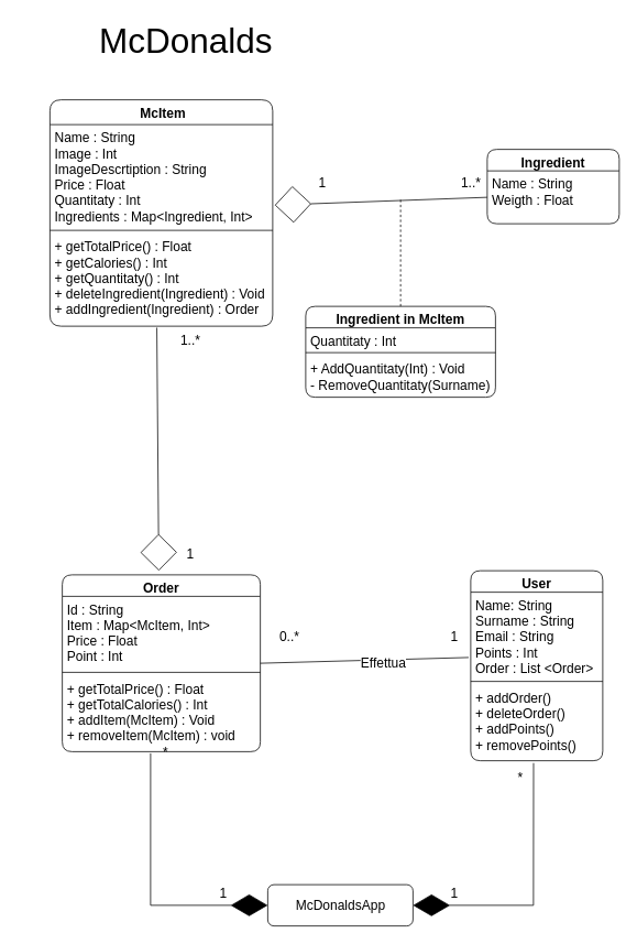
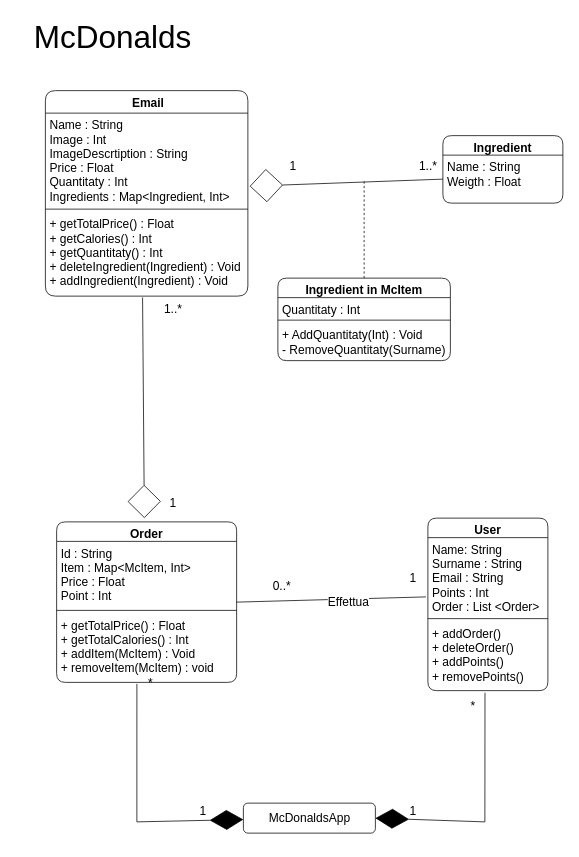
- <mxCell id="2" value="McDonalds" style="text;html=1;strokeColor=none;fillColor=none;align=center;verticalAlign=middle;whiteSpace=wrap;rounded=0;fontSize=42;" parent="1" vertex="1"><mxGeometry x="95" y="20" width="260" height="60" as="geometry" /></mxCell>
+ <mxCell id="2" value="McDonalds" style="text;html=1;strokeColor=none;fillColor=none;align=center;verticalAlign=middle;whiteSpace=wrap;rounded=0;fontSize=42;" parent="1" vertex="1"><mxGeometry y="20" width="260" height="60" as="geometry" x="20" /></mxCell>
- <mxCell id="3" value=" McItem" style="swimlane;fontStyle=1;align=center;verticalAlign=top;childLayout=stackLayout;horizontal=1;startSize=30;horizontalStack=0;resizeParent=1;resizeParentMax=0;resizeLast=0;collapsible=1;marginBottom=0;rounded=1;labelBackgroundColor=none;labelBorderColor=none;fontSize=16;fillColor=#FFFFFF;" parent="1" vertex="1"><mxGeometry x="60" y="120" width="270" height="274" as="geometry" /></mxCell>
+ <mxCell id="3" value=" Email" style="swimlane;fontStyle=1;align=center;verticalAlign=top;childLayout=stackLayout;horizontal=1;startSize=30;horizontalStack=0;resizeParent=1;resizeParentMax=0;resizeLast=0;collapsible=1;marginBottom=0;rounded=1;labelBackgroundColor=none;labelBorderColor=none;fontSize=16;fillColor=#FFFFFF;" parent="1" vertex="1"><mxGeometry x="60" y="120" width="270" height="274" as="geometry" /></mxCell>
- <mxCell id="6" value="+ getTotalPrice() : Float&#10;+ getCalories() : Int&#10;+ getQuantitaty() : Int&#10;+ deleteIngredient(Ingredient) : Void&#10;+ addIngredient(Ingredient) : Order&#10;&#10;" style="text;strokeColor=none;fillColor=none;align=left;verticalAlign=top;spacingLeft=4;spacingRight=4;overflow=hidden;rotatable=0;points=[[0,0.5],[1,0.5]];portConstraint=eastwest;rounded=1;labelBackgroundColor=none;labelBorderColor=none;fontSize=16;" parent="3" vertex="1"><mxGeometry y="162" width="270" height="112" as="geometry" /></mxCell>
+ <mxCell id="6" value="+ getTotalPrice() : Float&#10;+ getCalories() : Int&#10;+ getQuantitaty() : Int&#10;+ deleteIngredient(Ingredient) : Void&#10;+ addIngredient(Ingredient) : Void&#10;&#10;" style="text;strokeColor=none;fillColor=none;align=left;verticalAlign=top;spacingLeft=4;spacingRight=4;overflow=hidden;rotatable=0;points=[[0,0.5],[1,0.5]];portConstraint=eastwest;rounded=1;labelBackgroundColor=none;labelBorderColor=none;fontSize=16;" parent="3" vertex="1"><mxGeometry y="162" width="270" height="112" as="geometry" /></mxCell>
- <mxCell id="31" value="0..*" style="text;html=1;align=center;verticalAlign=middle;resizable=0;points=[];autosize=1;strokeColor=none;fillColor=none;fontSize=16;" parent="1" vertex="1"><mxGeometry x="330" y="760" width="40" height="20" as="geometry" /></mxCell>
+ <mxCell id="31" value="0..*" style="text;html=1;align=center;verticalAlign=middle;resizable=0;points=[];autosize=1;strokeColor=none;fillColor=none;fontSize=16;" parent="1" vertex="1"><mxGeometry x="355" y="770" width="40" height="20" as="geometry" /></mxCell>
- <mxCell id="34" value="McDonaldsApp" style="html=1;rounded=1;labelBackgroundColor=none;labelBorderColor=none;fontSize=16;fillColor=#FFFFFF;" parent="1" vertex="1"><mxGeometry x="324" y="1070" width="176" height="50" as="geometry" /></mxCell>
+ <mxCell id="34" value="McDonaldsApp" style="html=1;rounded=1;labelBackgroundColor=none;labelBorderColor=none;fontSize=16;fillColor=#FFFFFF;" parent="1" vertex="1"><mxGeometry x="324" y="1070" width="176" height="40" as="geometry" /></mxCell>
